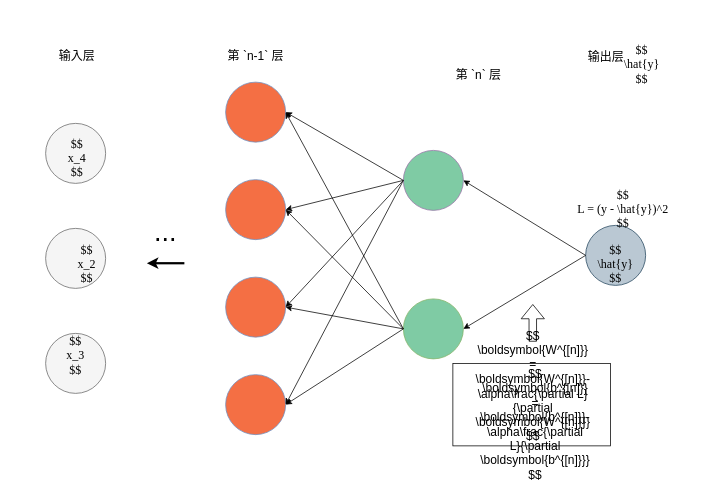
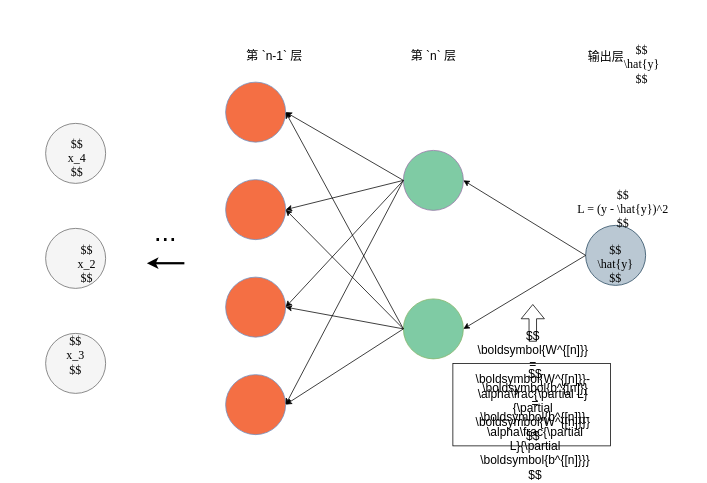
- <mxCell id="15" value="&lt;span style=&quot;font-size: 16px&quot;&gt;输入层&lt;/span&gt;" style="text;html=1;strokeColor=none;fillColor=none;align=center;verticalAlign=middle;whiteSpace=wrap;rounded=0;" parent="1" vertex="1"><mxGeometry x="72" y="54" width="60" height="40" as="geometry" /></mxCell>
- <mxCell id="16" value="&lt;font style=&quot;font-size: 16px&quot;&gt;第 `n-1` 层&lt;br&gt;&lt;/font&gt;" style="text;html=1;strokeColor=none;fillColor=none;align=center;verticalAlign=middle;whiteSpace=wrap;rounded=0;" parent="1" vertex="1"><mxGeometry x="292.5" y="54" width="95" height="40" as="geometry" /></mxCell>
+ <mxCell id="16" value="&lt;font style=&quot;font-size: 16px&quot;&gt;第 `n-1` 层&lt;br&gt;&lt;/font&gt;" style="text;html=1;strokeColor=none;fillColor=none;align=center;verticalAlign=middle;whiteSpace=wrap;rounded=0;" parent="1" vertex="1"><mxGeometry x="317.5" y="54" width="95" height="40" as="geometry" /></mxCell>
- <mxCell id="17" value="&lt;span style=&quot;font-size: 16px&quot;&gt;第 `n` 层&lt;/span&gt;" style="text;html=1;strokeColor=none;fillColor=none;align=center;verticalAlign=middle;whiteSpace=wrap;rounded=0;" parent="1" vertex="1"><mxGeometry x="604.5" y="79" width="65" height="40" as="geometry" /></mxCell>
+ <mxCell id="17" value="&lt;span style=&quot;font-size: 16px&quot;&gt;第 `n` 层&lt;/span&gt;" style="text;html=1;strokeColor=none;fillColor=none;align=center;verticalAlign=middle;whiteSpace=wrap;rounded=0;" parent="1" vertex="1"><mxGeometry x="544.5" y="54" width="65" height="40" as="geometry" /></mxCell>
